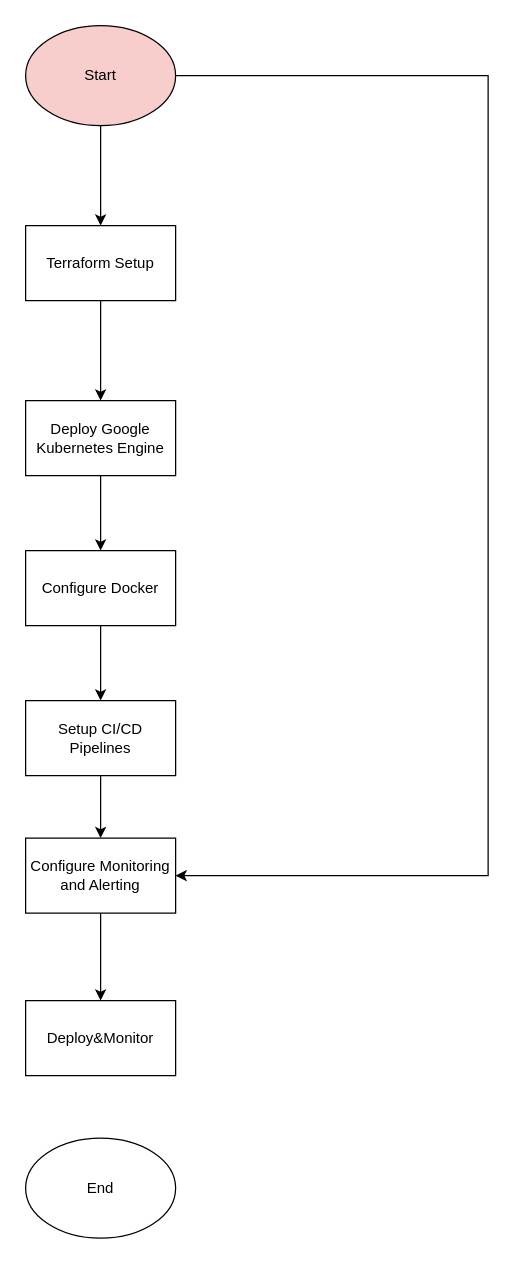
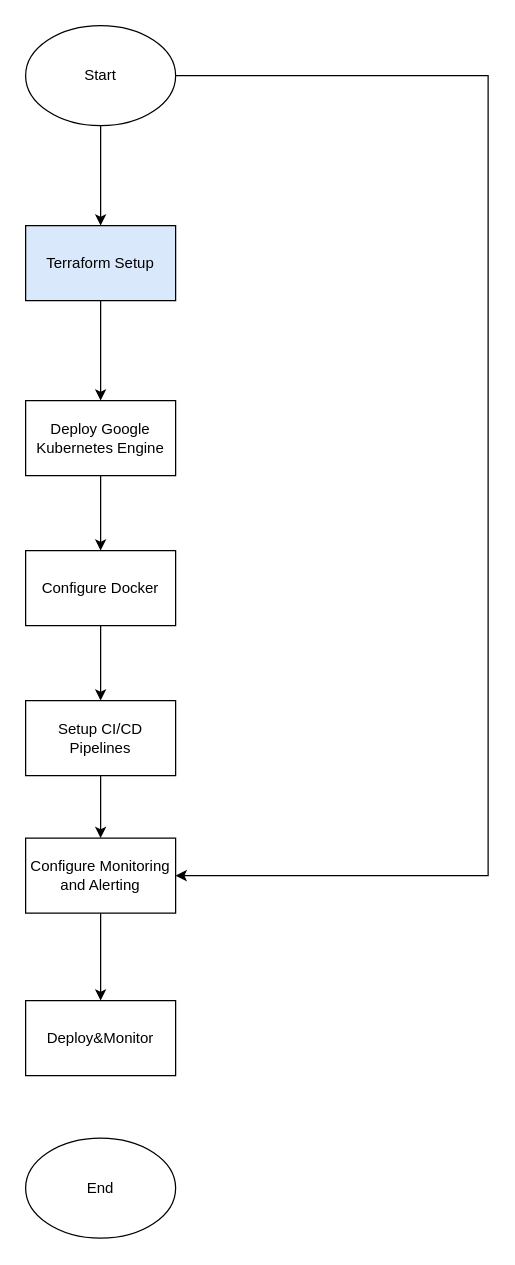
- <mxCell id="4" value="Start" style="ellipse;whiteSpace=wrap;html=1;fillColor=#f8cecc;" vertex="1" parent="1"><mxGeometry x="20" y="20" width="120" height="80" as="geometry" /></mxCell>
+ <mxCell id="4" value="Start" style="ellipse;whiteSpace=wrap;html=1;" vertex="1" parent="1"><mxGeometry x="20" y="20" width="120" height="80" as="geometry" /></mxCell>
- <mxCell id="6" value="Terraform Setup" style="rounded=0;whiteSpace=wrap;html=1;" vertex="1" parent="1"><mxGeometry x="20" y="180" width="120" height="60" as="geometry" /></mxCell>
+ <mxCell id="6" value="Terraform Setup" style="rounded=0;whiteSpace=wrap;html=1;fillColor=#dae8fc;" vertex="1" parent="1"><mxGeometry x="20" y="180" width="120" height="60" as="geometry" /></mxCell>
